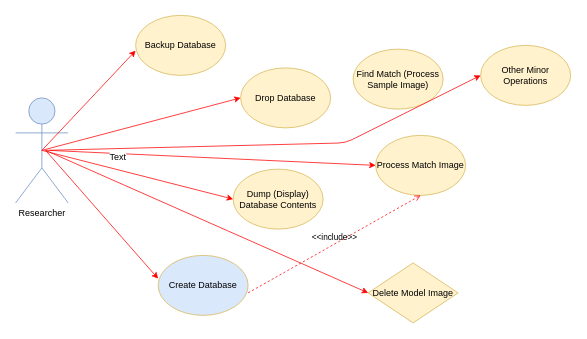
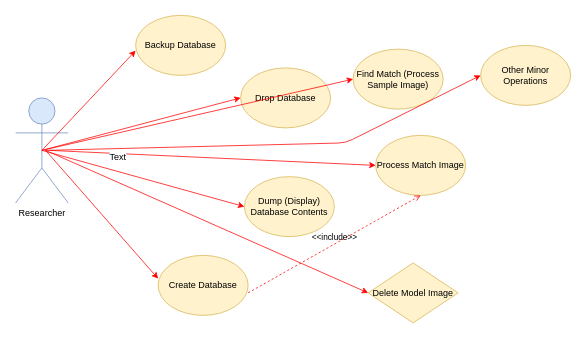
+ <mxCell id="10" value="" style="endArrow=classic;html=1;exitX=0.5;exitY=0.5;exitDx=0;exitDy=0;exitPerimeter=0;entryX=0;entryY=0.5;entryDx=0;entryDy=0;strokeColor=#FF0000;" edge="1" parent="1" source="2" target="9"><mxGeometry width="50" height="50" relative="1" as="geometry"><mxPoint x="65" y="210" as="sourcePoint" /><mxPoint x="190" y="77" as="targetPoint" /><Array as="points" /></mxGeometry></mxCell>
- <mxCell id="7" value="Dump (Display) Database Contents" style="ellipse;whiteSpace=wrap;html=1;fillColor=#fff2cc;strokeColor=#d6b656;" vertex="1" parent="1"><mxGeometry x="310" y="225" width="120" height="80" as="geometry" /></mxCell>
+ <mxCell id="7" value="Dump (Display) Database Contents" style="ellipse;whiteSpace=wrap;html=1;fillColor=#fff2cc;strokeColor=#d6b656;" vertex="1" parent="1"><mxGeometry x="325" y="235" width="120" height="80" as="geometry" /></mxCell>
- <mxCell id="18" value="Create Database" style="ellipse;whiteSpace=wrap;html=1;fillColor=#dae8fc;strokeColor=#d6b656;" vertex="1" parent="1"><mxGeometry x="210" y="340" width="120" height="80" as="geometry" /></mxCell>
+ <mxCell id="18" value="Create Database" style="ellipse;whiteSpace=wrap;html=1;fillColor=#fff2cc;strokeColor=#d6b656;" vertex="1" parent="1"><mxGeometry x="210" y="340" width="120" height="80" as="geometry" /></mxCell>
